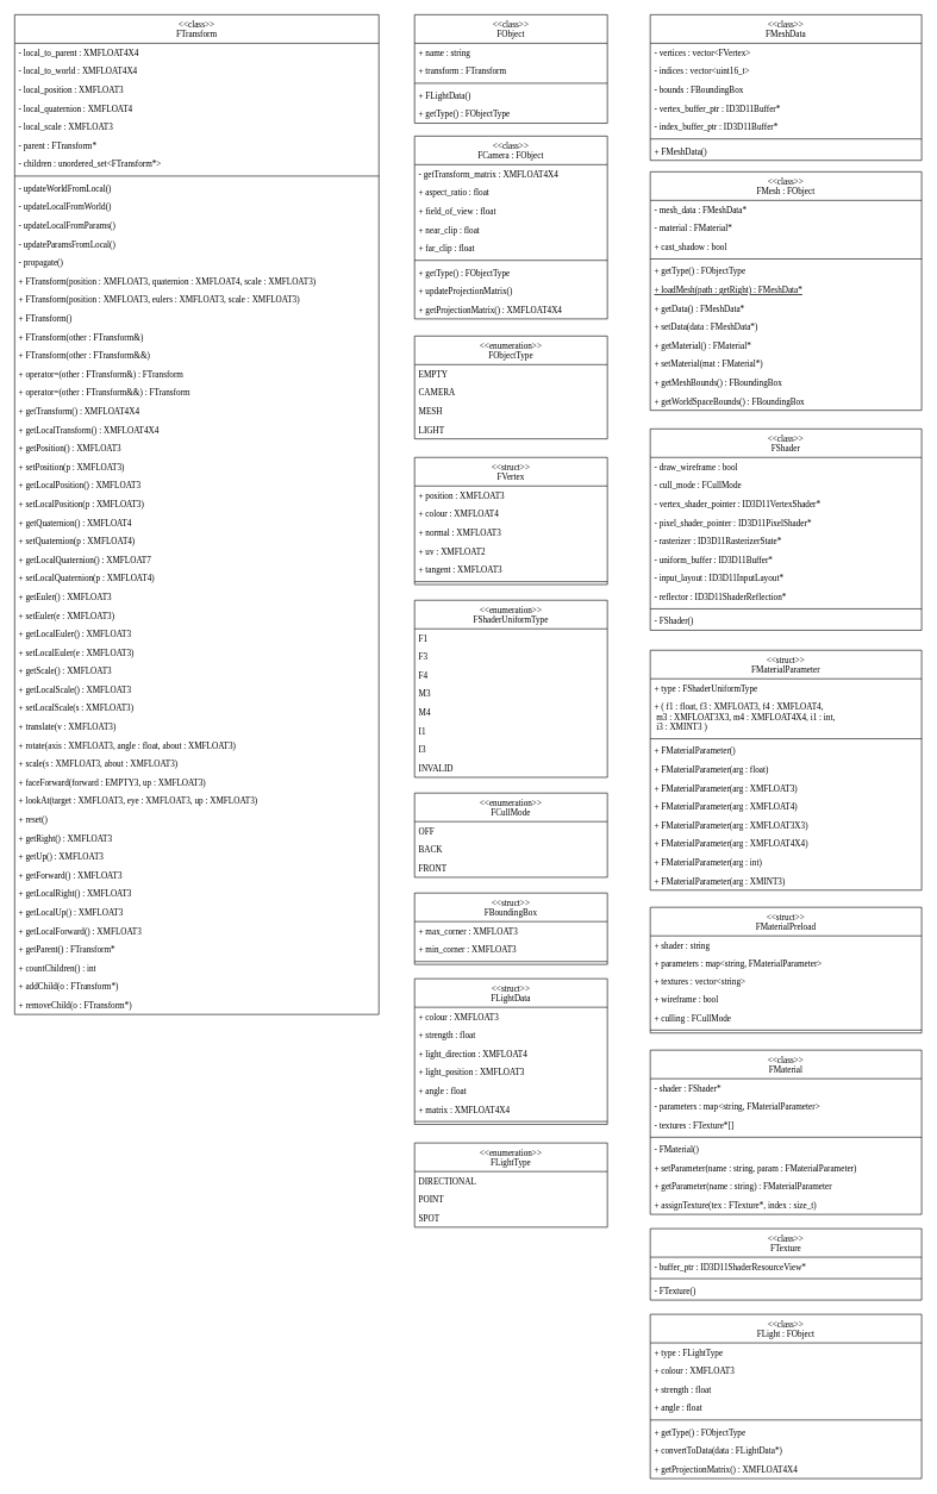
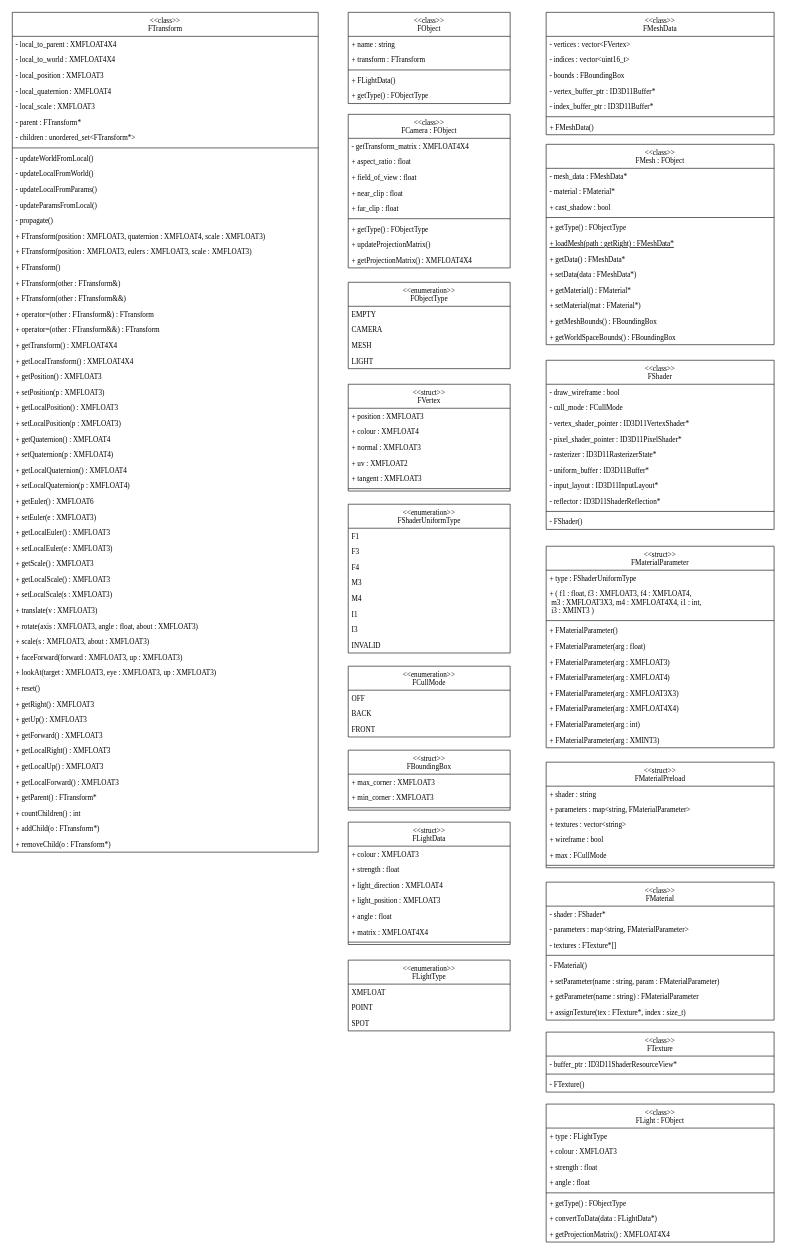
- <mxCell id="31" value="+ getLocalQuaternion() : XMFLOAT7" style="text;align=left;verticalAlign=top;spacingLeft=4;spacingRight=4;overflow=hidden;rotatable=0;points=[[0,0.5],[1,0.5]];portConstraint=eastwest;fontFamily=Verdana;" vertex="1" parent="2"><mxGeometry y="750" width="510" height="26" as="geometry" /></mxCell>
+ <mxCell id="31" value="+ getLocalQuaternion() : XMFLOAT4" style="text;align=left;verticalAlign=top;spacingLeft=4;spacingRight=4;overflow=hidden;rotatable=0;points=[[0,0.5],[1,0.5]];portConstraint=eastwest;fontFamily=Verdana;" vertex="1" parent="2"><mxGeometry y="750" width="510" height="26" as="geometry" /></mxCell>
- <mxCell id="33" value="+ getEuler() : XMFLOAT3" style="text;align=left;verticalAlign=top;spacingLeft=4;spacingRight=4;overflow=hidden;rotatable=0;points=[[0,0.5],[1,0.5]];portConstraint=eastwest;fontFamily=Verdana;" vertex="1" parent="2"><mxGeometry y="802" width="510" height="26" as="geometry" /></mxCell>
+ <mxCell id="33" value="+ getEuler() : XMFLOAT6" style="text;align=left;verticalAlign=top;spacingLeft=4;spacingRight=4;overflow=hidden;rotatable=0;points=[[0,0.5],[1,0.5]];portConstraint=eastwest;fontFamily=Verdana;" vertex="1" parent="2"><mxGeometry y="802" width="510" height="26" as="geometry" /></mxCell>
- <mxCell id="43" value="+ faceForward(forward : EMPTY3, up : XMFLOAT3)" style="text;align=left;verticalAlign=top;spacingLeft=4;spacingRight=4;overflow=hidden;rotatable=0;points=[[0,0.5],[1,0.5]];portConstraint=eastwest;fontFamily=Verdana;" vertex="1" parent="2"><mxGeometry y="1062" width="510" height="26" as="geometry" /></mxCell>
+ <mxCell id="43" value="+ faceForward(forward : XMFLOAT3, up : XMFLOAT3)" style="text;align=left;verticalAlign=top;spacingLeft=4;spacingRight=4;overflow=hidden;rotatable=0;points=[[0,0.5],[1,0.5]];portConstraint=eastwest;fontFamily=Verdana;" vertex="1" parent="2"><mxGeometry y="1062" width="510" height="26" as="geometry" /></mxCell>
- <mxCell id="150" value="+ culling : FCullMode" style="text;align=left;verticalAlign=top;spacingLeft=4;spacingRight=4;overflow=hidden;rotatable=0;points=[[0,0.5],[1,0.5]];portConstraint=eastwest;fontFamily=Verdana;" vertex="1" parent="145"><mxGeometry y="142" width="380" height="26" as="geometry" /></mxCell>
+ <mxCell id="150" value="+ max : FCullMode" style="text;align=left;verticalAlign=top;spacingLeft=4;spacingRight=4;overflow=hidden;rotatable=0;points=[[0,0.5],[1,0.5]];portConstraint=eastwest;fontFamily=Verdana;" vertex="1" parent="145"><mxGeometry y="142" width="380" height="26" as="geometry" /></mxCell>
- <mxCell id="174" value="DIRECTIONAL" style="text;align=left;verticalAlign=top;spacingLeft=4;spacingRight=4;overflow=hidden;rotatable=0;points=[[0,0.5],[1,0.5]];portConstraint=eastwest;fontFamily=Verdana;" vertex="1" parent="173"><mxGeometry y="40" width="270" height="26" as="geometry" /></mxCell>
+ <mxCell id="174" value="XMFLOAT" style="text;align=left;verticalAlign=top;spacingLeft=4;spacingRight=4;overflow=hidden;rotatable=0;points=[[0,0.5],[1,0.5]];portConstraint=eastwest;fontFamily=Verdana;" vertex="1" parent="173"><mxGeometry y="40" width="270" height="26" as="geometry" /></mxCell>
